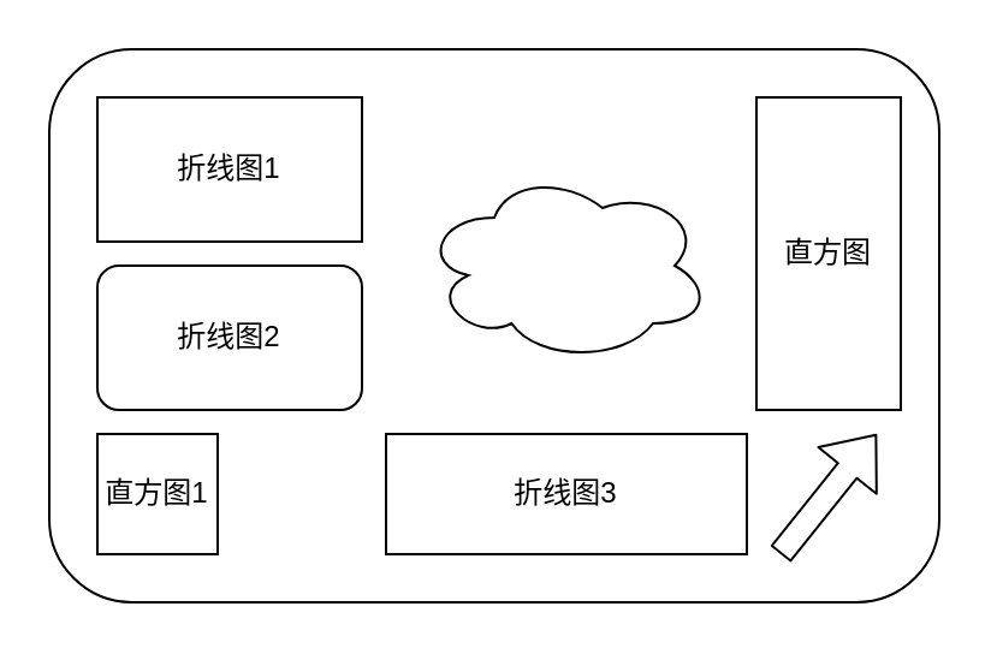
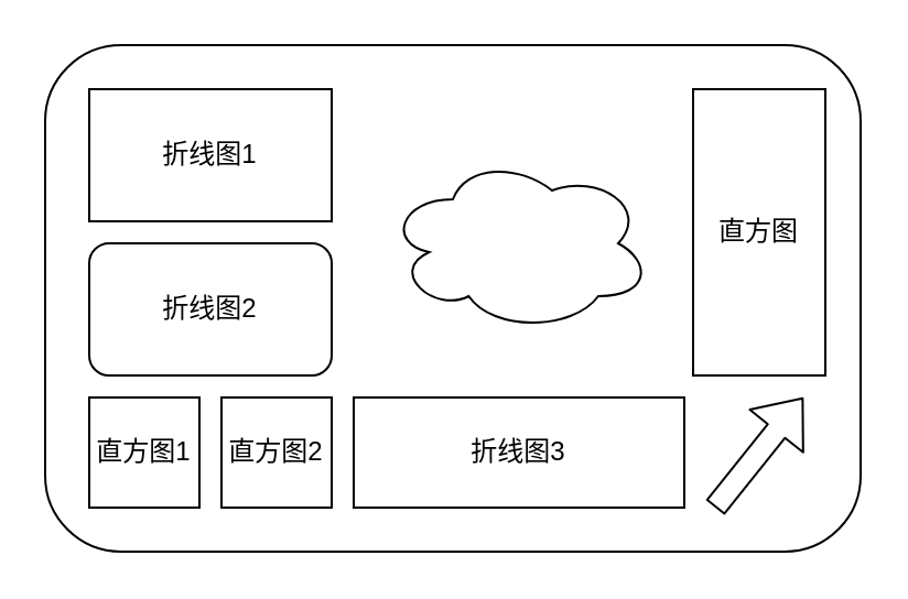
+ <mxCell id="6" value="直方图2" style="rounded=0;whiteSpace=wrap;html=1;" vertex="1" parent="1"><mxGeometry x="100" y="180" width="50" height="50" as="geometry" /></mxCell>
